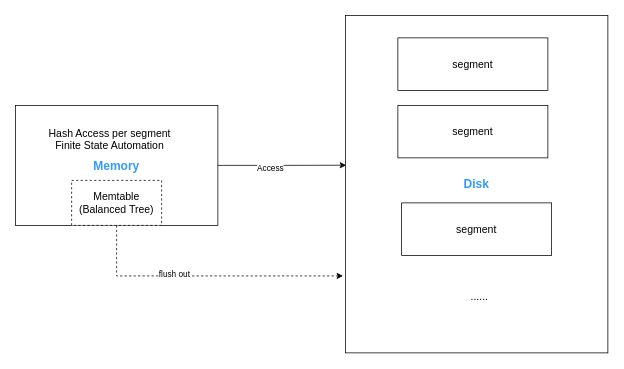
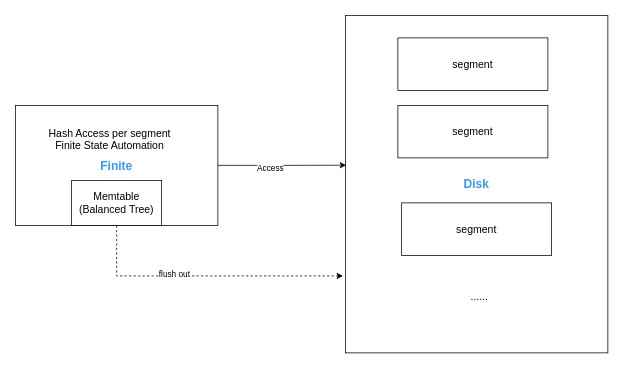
- <mxCell id="2" value="&lt;font color=&quot;#3399ff&quot; style=&quot;font-size: 16px;&quot;&gt;&lt;b&gt;Memory&lt;/b&gt;&lt;/font&gt;" style="rounded=0;whiteSpace=wrap;html=1;" parent="1" vertex="1"><mxGeometry x="20" y="140" width="270" height="160" as="geometry" /></mxCell>
+ <mxCell id="2" value="&lt;font color=&quot;#3399ff&quot; style=&quot;font-size: 16px;&quot;&gt;&lt;b&gt;Finite&lt;/b&gt;&lt;/font&gt;" style="rounded=0;whiteSpace=wrap;html=1;" parent="1" vertex="1"><mxGeometry x="20" y="140" width="270" height="160" as="geometry" /></mxCell>
- <mxCell id="11" value="&lt;font style=&quot;font-size: 14px;&quot;&gt;Memtable&lt;br&gt;(Balanced Tree)&lt;/font&gt;" style="rounded=0;whiteSpace=wrap;html=1;dashed=1;" parent="1" vertex="1"><mxGeometry x="95" y="240" width="120" height="60" as="geometry" /></mxCell>
+ <mxCell id="11" value="&lt;font style=&quot;font-size: 14px;&quot;&gt;Memtable&lt;br&gt;(Balanced Tree)&lt;/font&gt;" style="rounded=0;whiteSpace=wrap;html=1;" parent="1" vertex="1"><mxGeometry x="95" y="240" width="120" height="60" as="geometry" /></mxCell>
